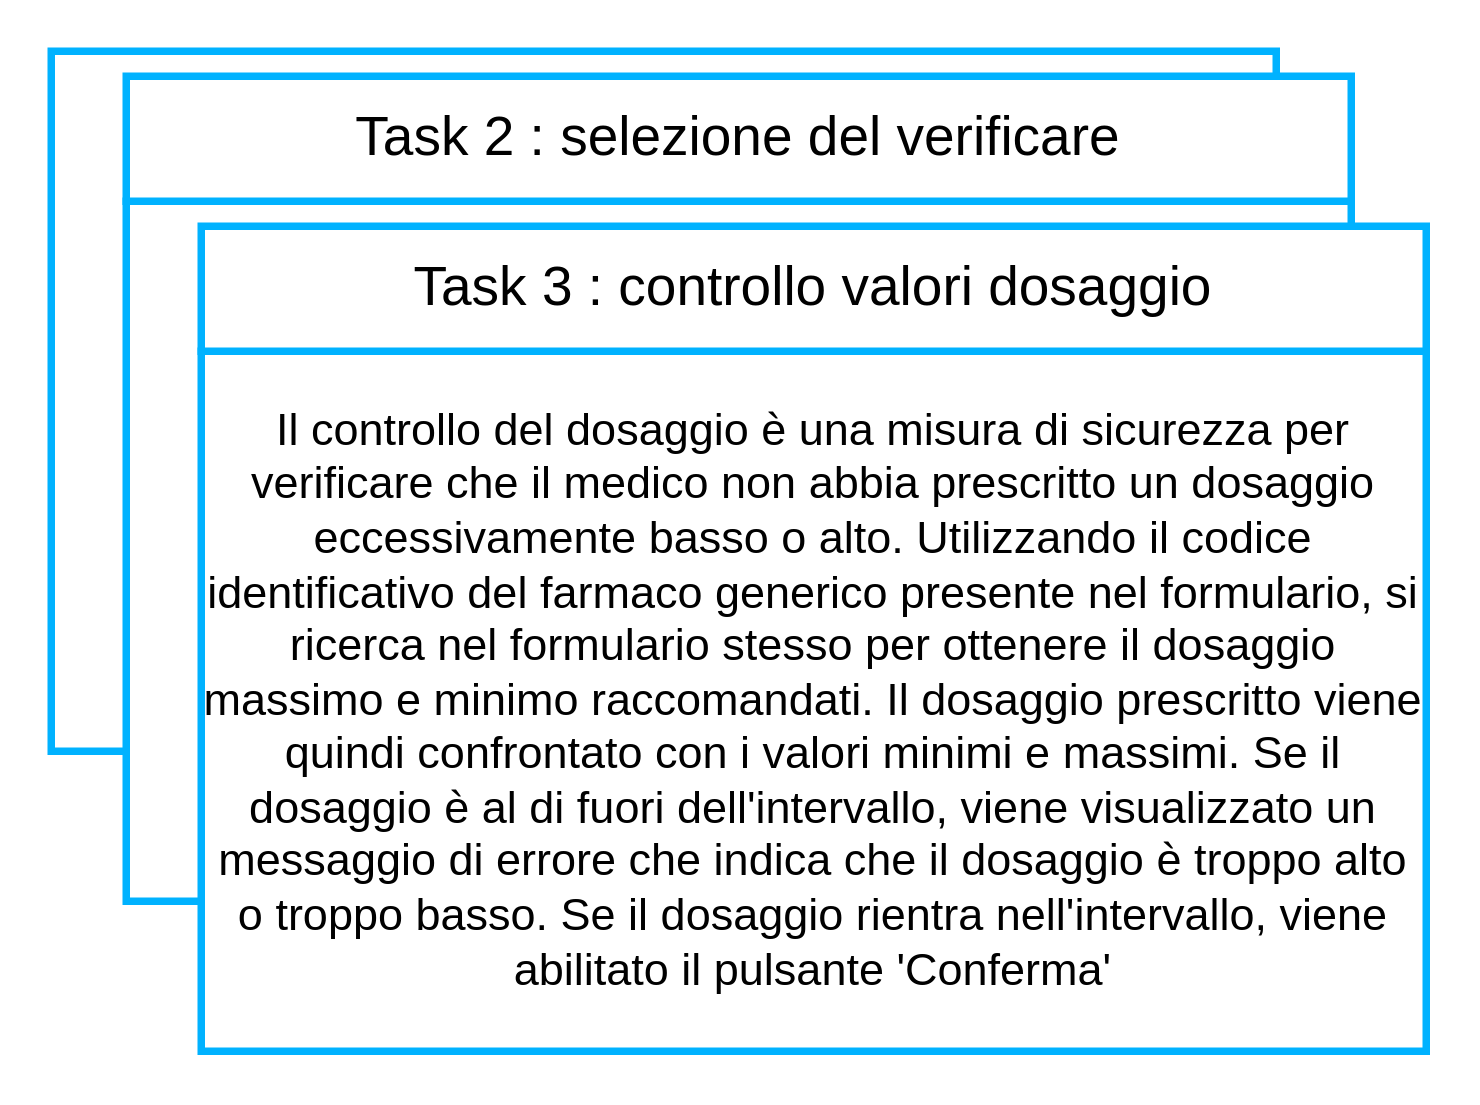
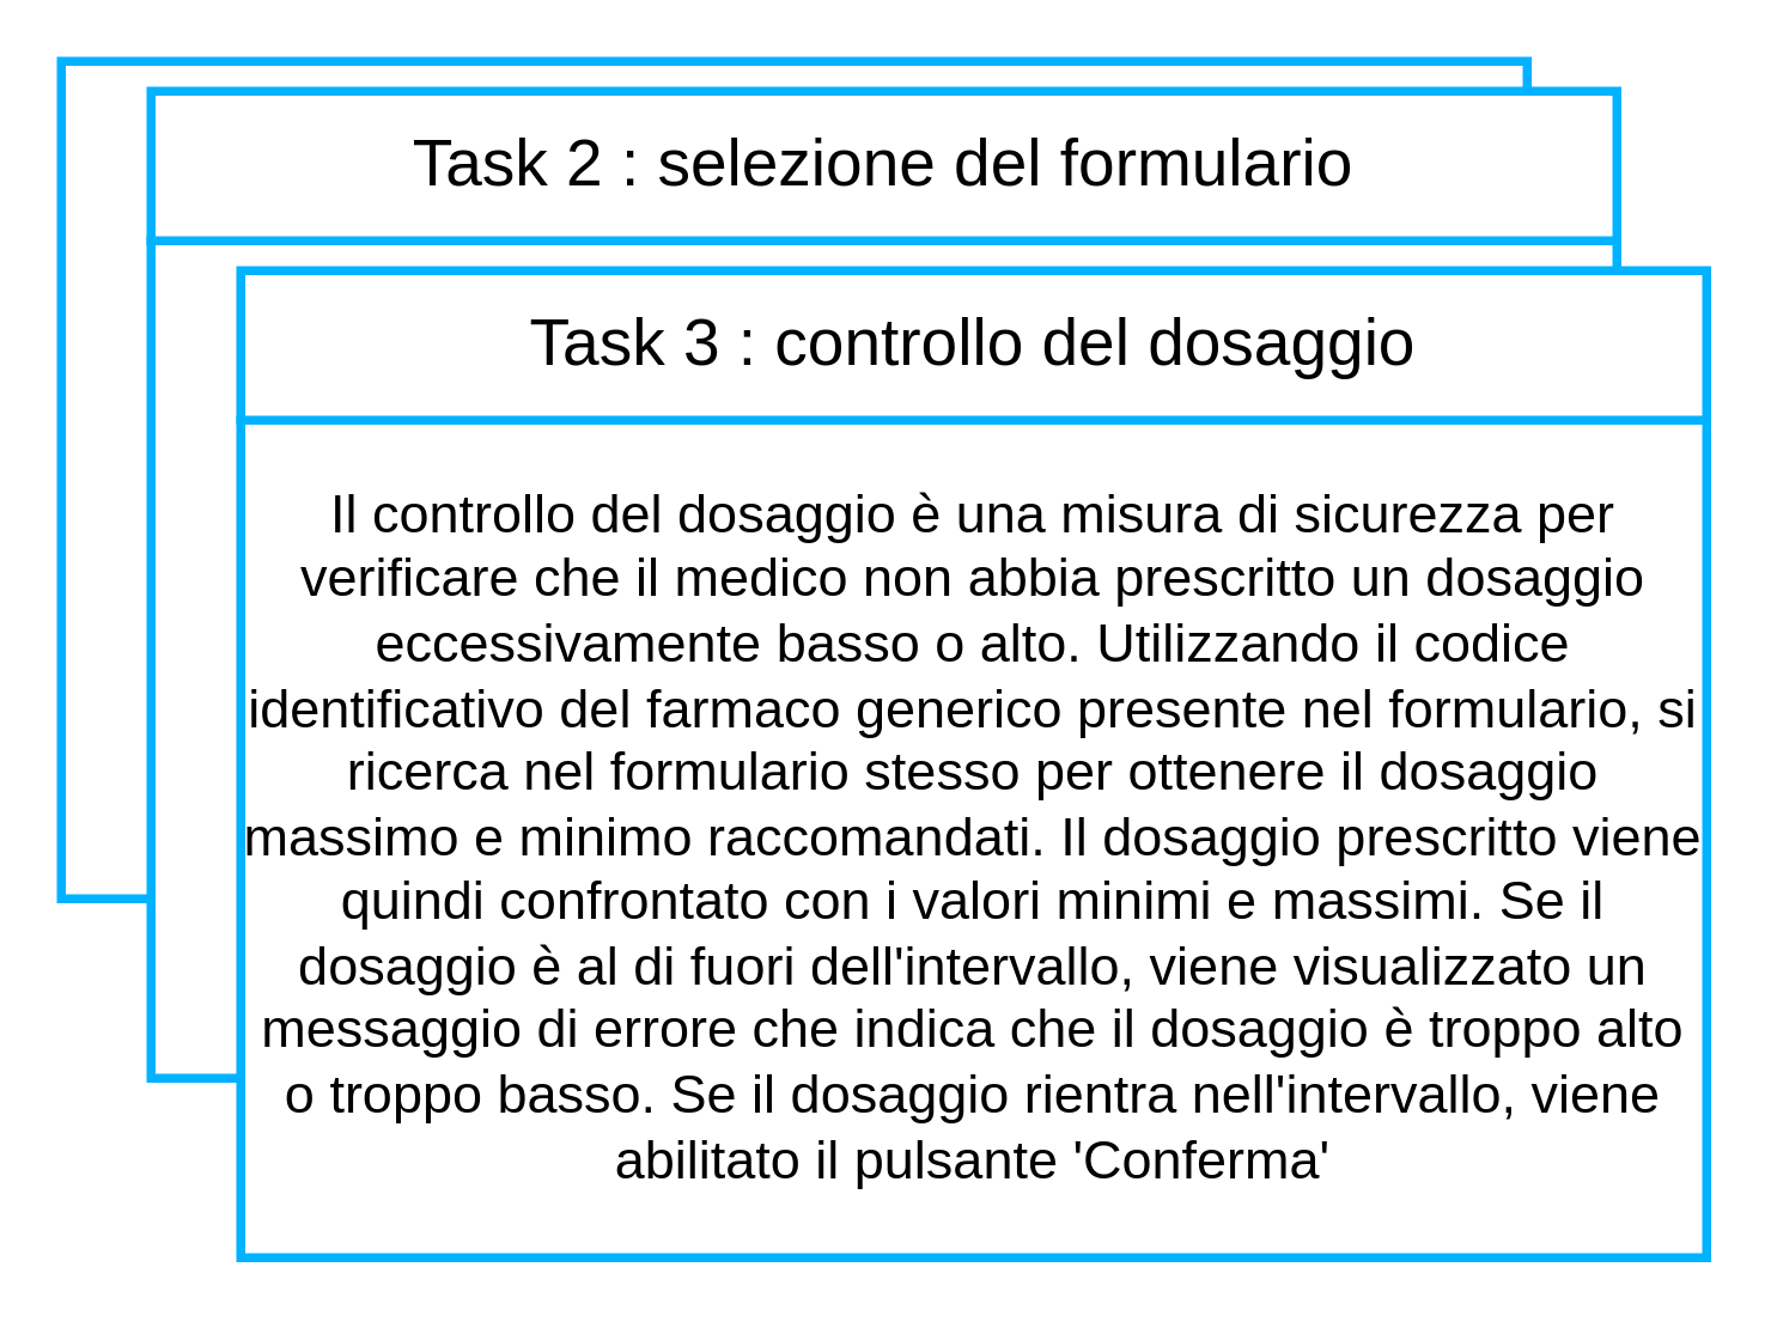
- <mxCell id="4" value="Task 2 : selezione del verificare" style="rounded=0;whiteSpace=wrap;html=1;fillColor=default;strokeColor=#00B2FF;strokeWidth=3;fontSize=22;" vertex="1" parent="1"><mxGeometry x="50" y="30" width="490" height="50" as="geometry" /></mxCell>
+ <mxCell id="4" value="Task 2 : selezione del formulario" style="rounded=0;whiteSpace=wrap;html=1;fillColor=default;strokeColor=#00B2FF;strokeWidth=3;fontSize=22;" vertex="1" parent="1"><mxGeometry x="50" y="30" width="490" height="50" as="geometry" /></mxCell>
- <mxCell id="6" value="Task 3 : controllo valori dosaggio" style="rounded=0;whiteSpace=wrap;html=1;fillColor=default;strokeColor=#00B2FF;strokeWidth=3;fontSize=22;" vertex="1" parent="1"><mxGeometry x="80" y="90" width="490" height="50" as="geometry" /></mxCell>
+ <mxCell id="6" value="Task 3 : controllo del dosaggio" style="rounded=0;whiteSpace=wrap;html=1;fillColor=default;strokeColor=#00B2FF;strokeWidth=3;fontSize=22;" vertex="1" parent="1"><mxGeometry x="80" y="90" width="490" height="50" as="geometry" /></mxCell>
